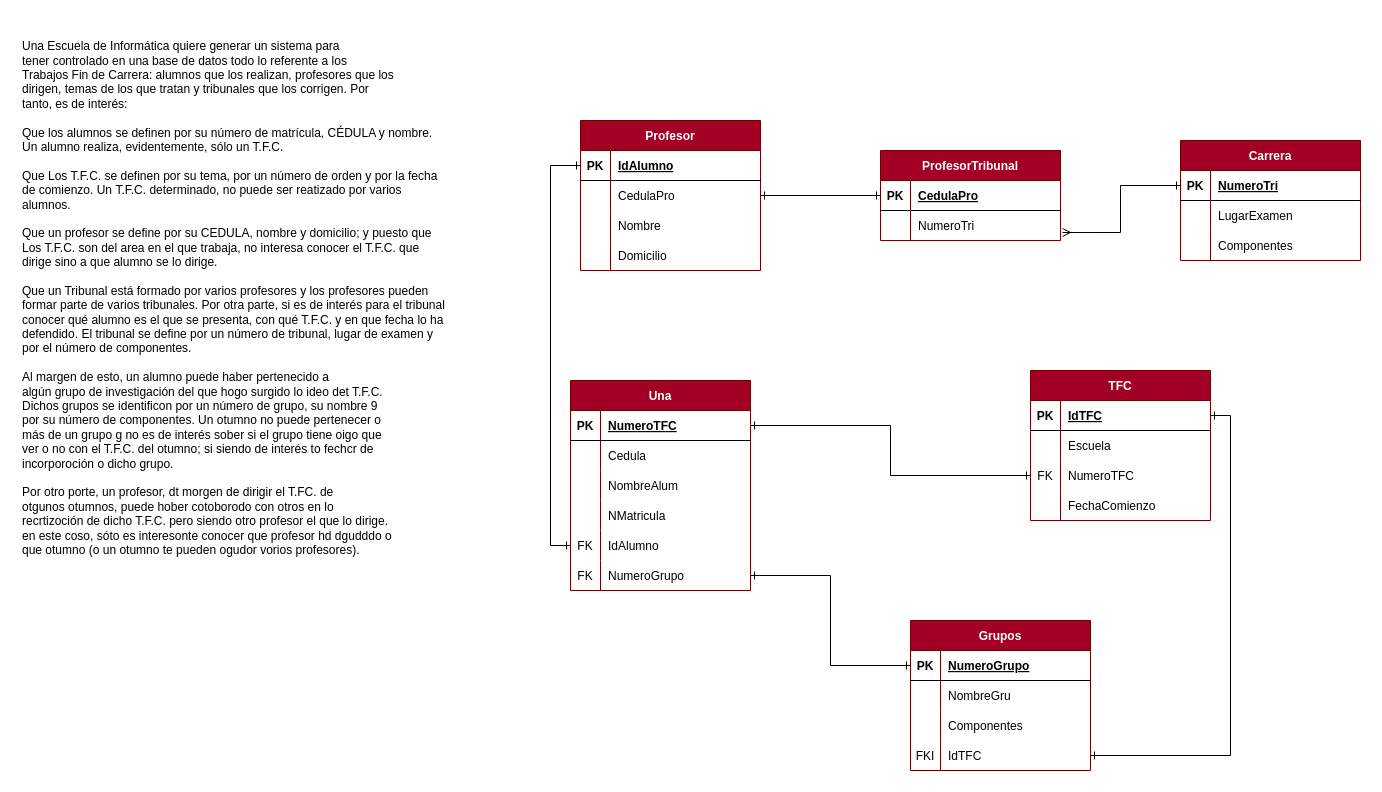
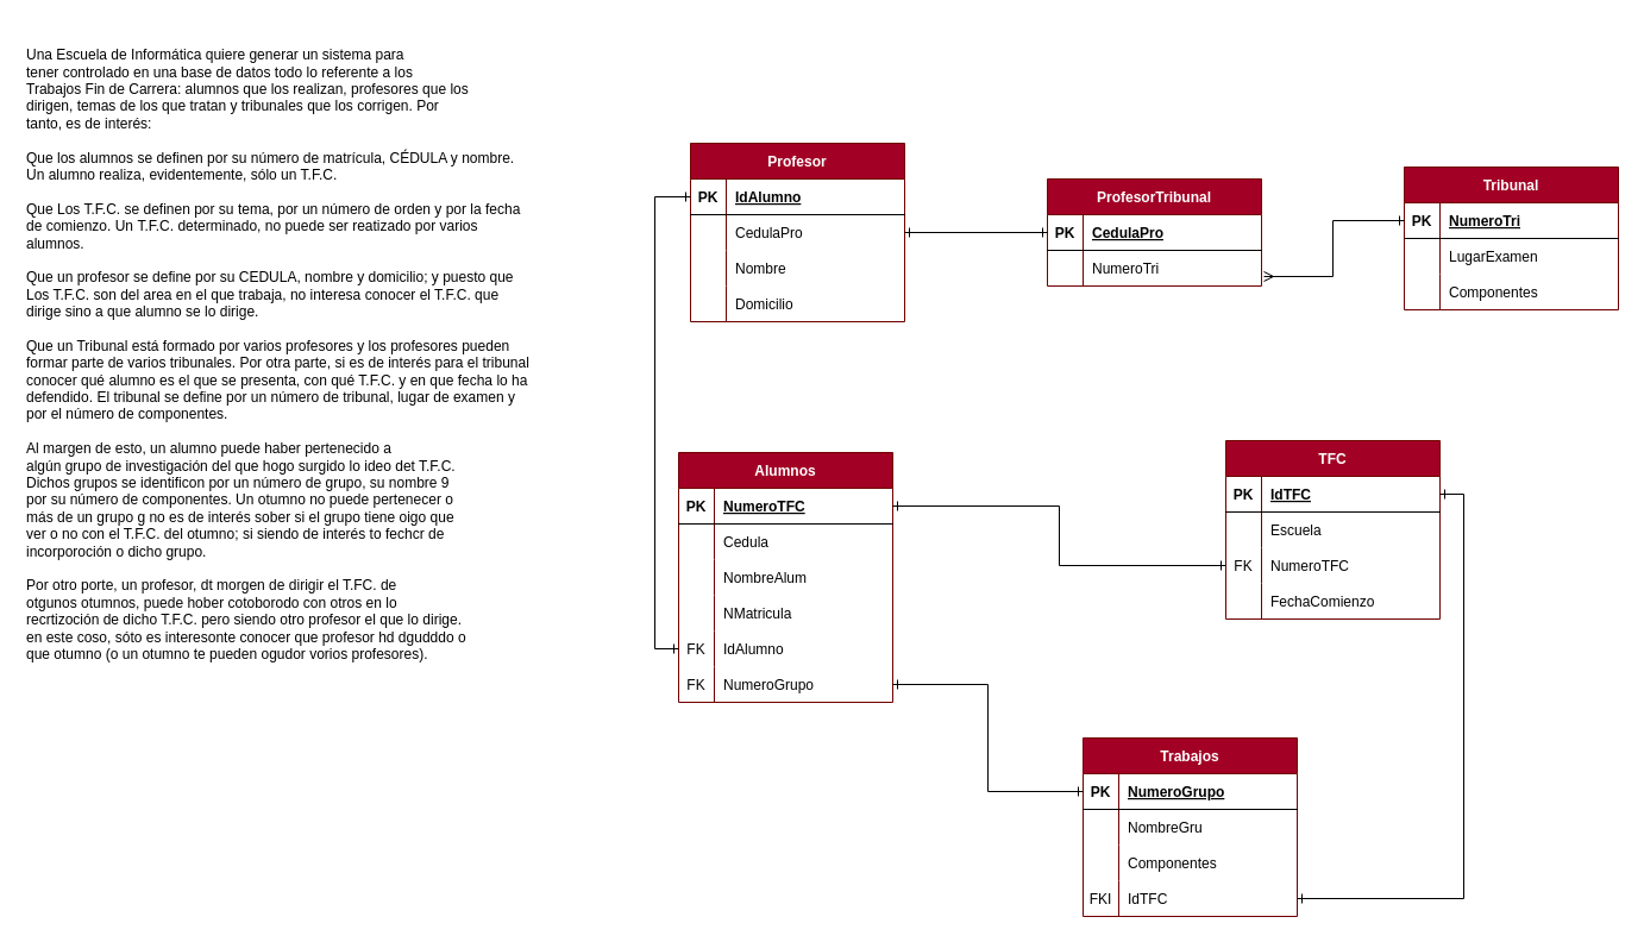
- <mxCell id="50" value="Carrera" style="shape=table;startSize=30;container=1;collapsible=1;childLayout=tableLayout;fixedRows=1;rowLines=0;fontStyle=1;align=center;resizeLast=1;fillColor=#a20025;fontColor=#ffffff;strokeColor=#6F0000;" vertex="1" parent="1"><mxGeometry x="1180" y="140" width="180" height="120" as="geometry" /></mxCell>
+ <mxCell id="50" value="Tribunal" style="shape=table;startSize=30;container=1;collapsible=1;childLayout=tableLayout;fixedRows=1;rowLines=0;fontStyle=1;align=center;resizeLast=1;fillColor=#a20025;fontColor=#ffffff;strokeColor=#6F0000;" vertex="1" parent="1"><mxGeometry x="1180" y="140" width="180" height="120" as="geometry" /></mxCell>
- <mxCell id="3" value="Una" style="shape=table;startSize=30;container=1;collapsible=1;childLayout=tableLayout;fixedRows=1;rowLines=0;fontStyle=1;align=center;resizeLast=1;fillColor=#a20025;fontColor=#ffffff;strokeColor=#6F0000;" vertex="1" parent="1"><mxGeometry x="570" y="380" width="180" height="210" as="geometry" /></mxCell>
+ <mxCell id="3" value="Alumnos" style="shape=table;startSize=30;container=1;collapsible=1;childLayout=tableLayout;fixedRows=1;rowLines=0;fontStyle=1;align=center;resizeLast=1;fillColor=#a20025;fontColor=#ffffff;strokeColor=#6F0000;" vertex="1" parent="1"><mxGeometry x="570" y="380" width="180" height="210" as="geometry" /></mxCell>
- <mxCell id="60" value="Grupos" style="shape=table;startSize=30;container=1;collapsible=1;childLayout=tableLayout;fixedRows=1;rowLines=0;fontStyle=1;align=center;resizeLast=1;fillColor=#a20025;fontColor=#ffffff;strokeColor=#6F0000;" vertex="1" parent="1"><mxGeometry x="910" y="620" width="180" height="150" as="geometry" /></mxCell>
+ <mxCell id="60" value="Trabajos" style="shape=table;startSize=30;container=1;collapsible=1;childLayout=tableLayout;fixedRows=1;rowLines=0;fontStyle=1;align=center;resizeLast=1;fillColor=#a20025;fontColor=#ffffff;strokeColor=#6F0000;" vertex="1" parent="1"><mxGeometry x="910" y="620" width="180" height="150" as="geometry" /></mxCell>
